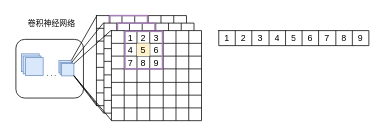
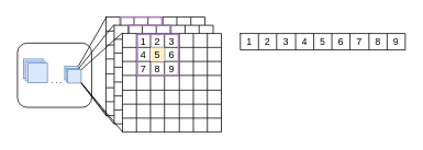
- <mxCell id="3" value="&lt;font style=&quot;font-size: 10.5px&quot;&gt;卷积神经网络&lt;/font&gt;" style="text;html=1;align=center;verticalAlign=middle;resizable=0;points=[];autosize=1;fontSize=10.5;" vertex="1" parent="1"><mxGeometry x="23" y="20" width="90" height="20" as="geometry" /></mxCell>
